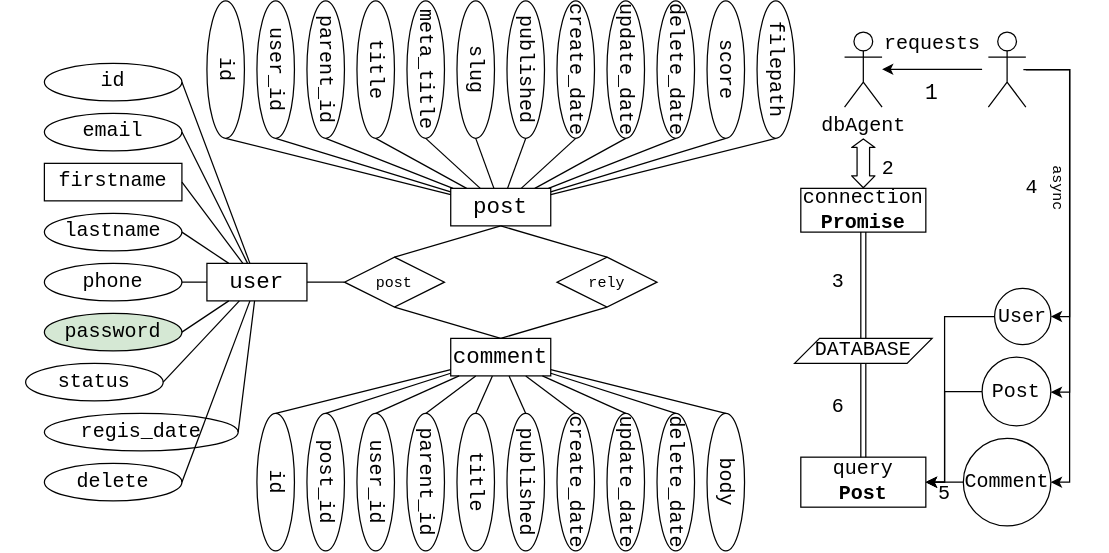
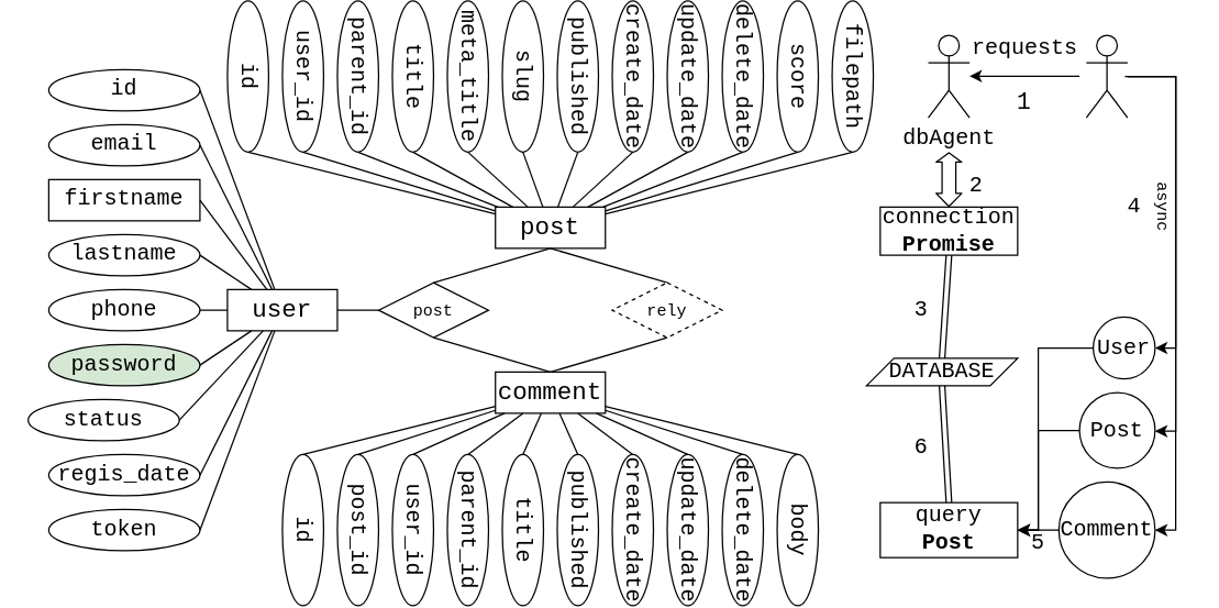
- <mxCell id="73" value="&lt;font face=&quot;Courier New&quot;&gt;rely&lt;/font&gt;" style="rhombus;whiteSpace=wrap;html=1;" parent="1" vertex="1"><mxGeometry x="445" y="200" width="80" height="40" as="geometry" /></mxCell>
+ <mxCell id="73" value="&lt;font face=&quot;Courier New&quot;&gt;rely&lt;/font&gt;" style="rhombus;whiteSpace=wrap;html=1;dashed=1;" parent="1" vertex="1"><mxGeometry x="445" y="200" width="80" height="40" as="geometry" /></mxCell>
- <mxCell id="80" value="DATABASE" style="shape=parallelogram;perimeter=parallelogramPerimeter;whiteSpace=wrap;html=1;fixedSize=1;fontFamily=Courier New;fontSize=16;" vertex="1" parent="1"><mxGeometry x="635" y="265" width="110" height="20" as="geometry" /></mxCell>
+ <mxCell id="80" value="DATABASE" style="shape=parallelogram;perimeter=parallelogramPerimeter;whiteSpace=wrap;html=1;fixedSize=1;fontFamily=Courier New;fontSize=16;" vertex="1" parent="1"><mxGeometry x="630" y="255" width="110" height="20" as="geometry" /></mxCell>
- <mxCell id="11" value="&lt;font face=&quot;Courier New&quot;&gt;&lt;span style=&quot;font-size: 16px&quot;&gt;regis_date&lt;/span&gt;&lt;/font&gt;" style="ellipse;whiteSpace=wrap;html=1;" parent="1" vertex="1"><mxGeometry x="35" y="325" width="155" height="30" as="geometry" /></mxCell>
+ <mxCell id="11" value="&lt;font face=&quot;Courier New&quot;&gt;&lt;span style=&quot;font-size: 16px&quot;&gt;regis_date&lt;/span&gt;&lt;/font&gt;" style="ellipse;whiteSpace=wrap;html=1;" parent="1" vertex="1"><mxGeometry x="35" y="325" width="110" height="30" as="geometry" /></mxCell>
- <mxCell id="12" value="&lt;font face=&quot;Courier New&quot;&gt;&lt;span style=&quot;font-size: 16px&quot;&gt;delete&lt;/span&gt;&lt;/font&gt;" style="ellipse;whiteSpace=wrap;html=1;" parent="1" vertex="1"><mxGeometry x="35" y="365" width="110" height="30" as="geometry" /></mxCell>
+ <mxCell id="12" value="&lt;font face=&quot;Courier New&quot;&gt;&lt;span style=&quot;font-size: 16px&quot;&gt;token&lt;/span&gt;&lt;/font&gt;" style="ellipse;whiteSpace=wrap;html=1;" parent="1" vertex="1"><mxGeometry x="35" y="365" width="110" height="30" as="geometry" /></mxCell>
